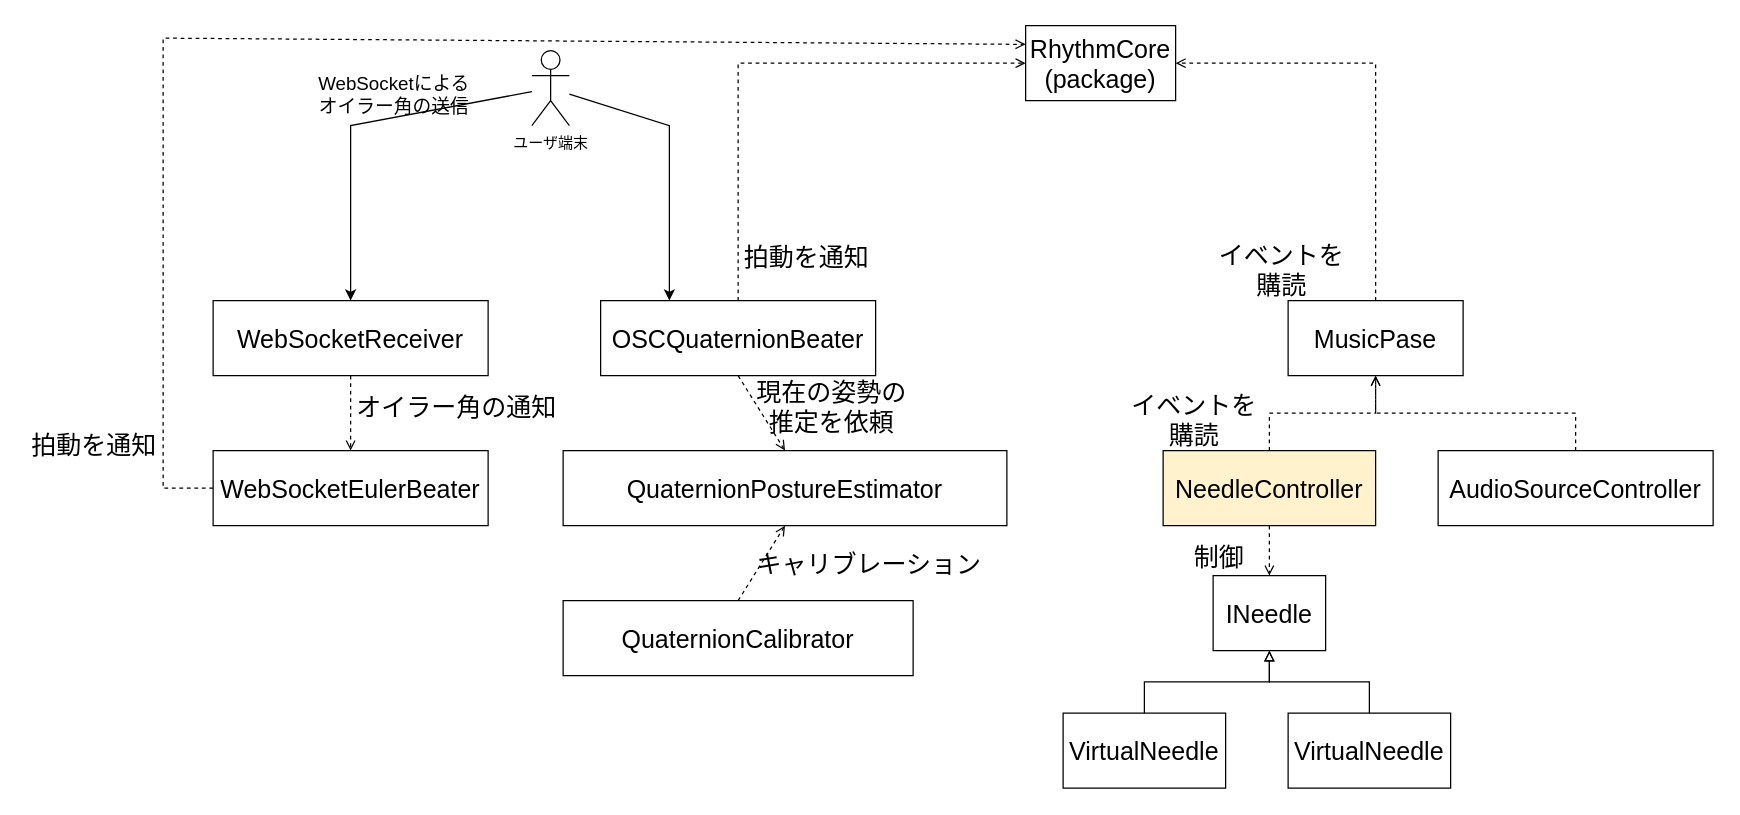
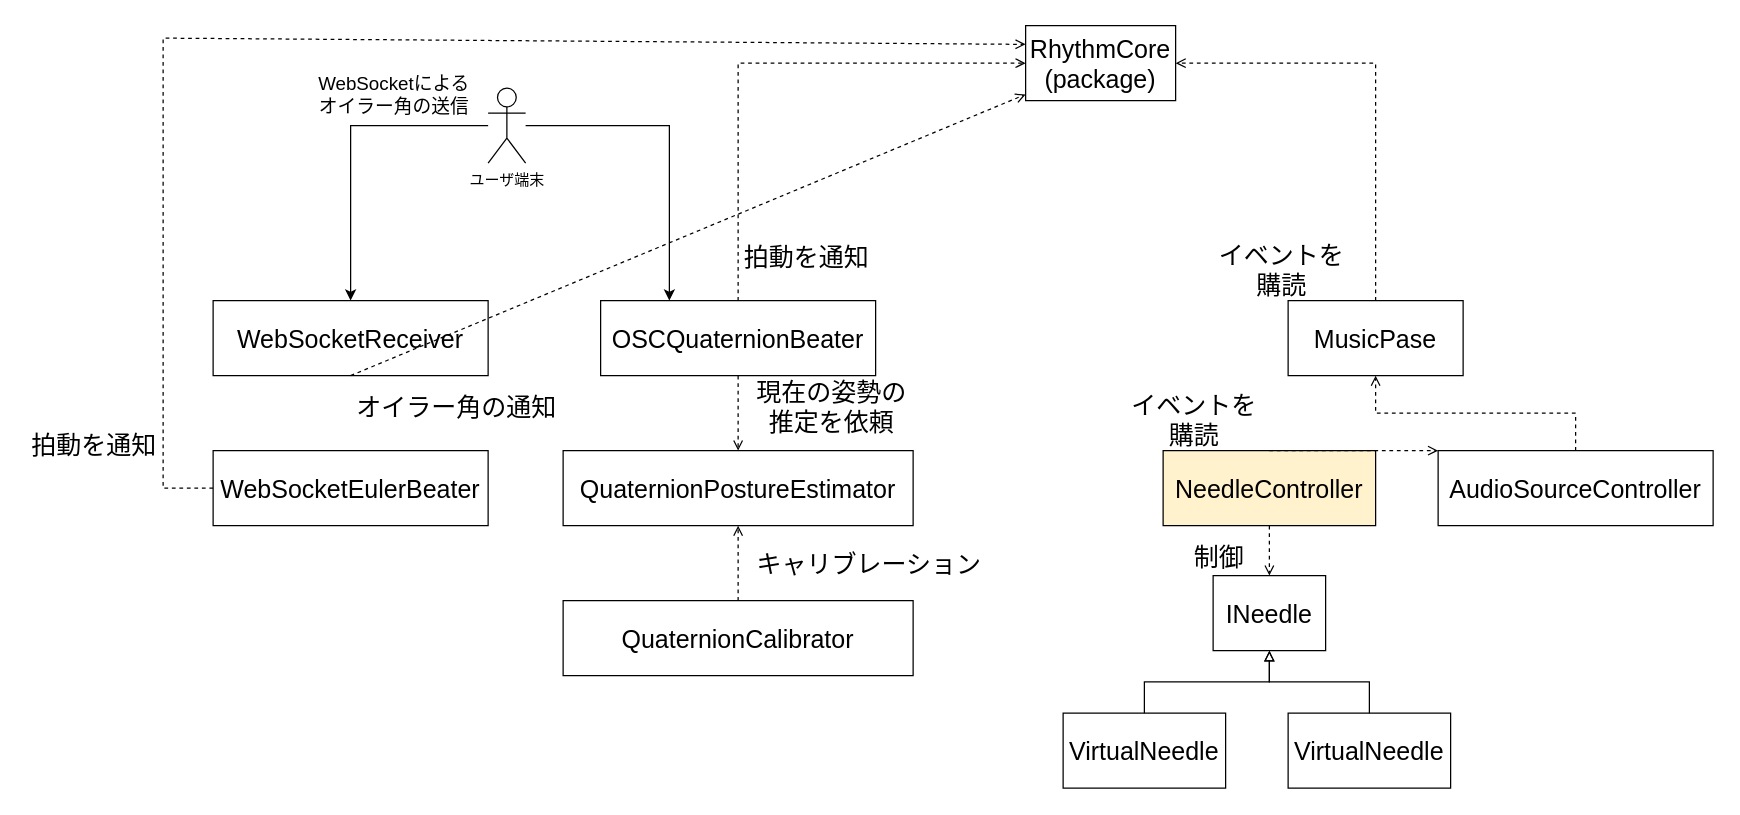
- <mxCell id="27" value="ユーザ端末" style="shape=umlActor;verticalLabelPosition=bottom;verticalAlign=top;html=1;outlineConnect=0;" vertex="1" parent="1"><mxGeometry x="425" y="40" width="30" height="60" as="geometry" /></mxCell>
+ <mxCell id="27" value="ユーザ端末" style="shape=umlActor;verticalLabelPosition=bottom;verticalAlign=top;html=1;outlineConnect=0;" vertex="1" parent="1"><mxGeometry x="390" y="70" width="30" height="60" as="geometry" /></mxCell>
- <mxCell id="33" value="" style="endArrow=open;html=1;rounded=0;dashed=1;fontSize=20;entryX=0.5;entryY=0;entryDx=0;entryDy=0;endFill=0;exitX=0.5;exitY=1;exitDx=0;exitDy=0;" edge="1" parent="1" source="29" target="32"><mxGeometry width="50" height="50" relative="1" as="geometry"><mxPoint x="290" y="320" as="sourcePoint" /><mxPoint x="600" y="370" as="targetPoint" /></mxGeometry></mxCell>
+ <mxCell id="33" value="" style="endArrow=open;html=1;rounded=0;dashed=1;fontSize=20;endFill=0;exitX=0.5;exitY=1;exitDx=0;exitDy=0;" edge="1" parent="1" source="29" target="2"><mxGeometry width="50" height="50" relative="1" as="geometry"><mxPoint x="290" y="320" as="sourcePoint" /><mxPoint x="600" y="370" as="targetPoint" /></mxGeometry></mxCell>
- <mxCell id="16" value="" style="endArrow=open;html=1;rounded=0;dashed=1;fontSize=20;exitX=0.5;exitY=0;exitDx=0;exitDy=0;endFill=0;entryX=0.5;entryY=1;entryDx=0;entryDy=0;edgeStyle=elbowEdgeStyle;elbow=vertical;" parent="1" source="15" target="12" edge="1"><mxGeometry width="50" height="50" relative="1" as="geometry"><mxPoint x="600" y="490" as="sourcePoint" /><mxPoint x="600" y="430" as="targetPoint" /></mxGeometry></mxCell>
+ <mxCell id="16" value="" style="endArrow=open;html=1;rounded=0;dashed=1;fontSize=20;exitX=0.5;exitY=0;exitDx=0;exitDy=0;endFill=0;edgeStyle=elbowEdgeStyle;elbow=vertical;" parent="1" source="15" target="24" edge="1"><mxGeometry width="50" height="50" relative="1" as="geometry"><mxPoint x="600" y="490" as="sourcePoint" /><mxPoint x="600" y="430" as="targetPoint" /></mxGeometry></mxCell>
- <mxCell id="6" value="QuaternionPostureEstimator" style="rounded=0;whiteSpace=wrap;html=1;fontSize=20;" parent="1" vertex="1"><mxGeometry x="450" y="360" width="355" height="60" as="geometry" /></mxCell>
+ <mxCell id="6" value="QuaternionPostureEstimator" style="rounded=0;whiteSpace=wrap;html=1;fontSize=20;" parent="1" vertex="1"><mxGeometry x="450" y="360" width="280" height="60" as="geometry" /></mxCell>
